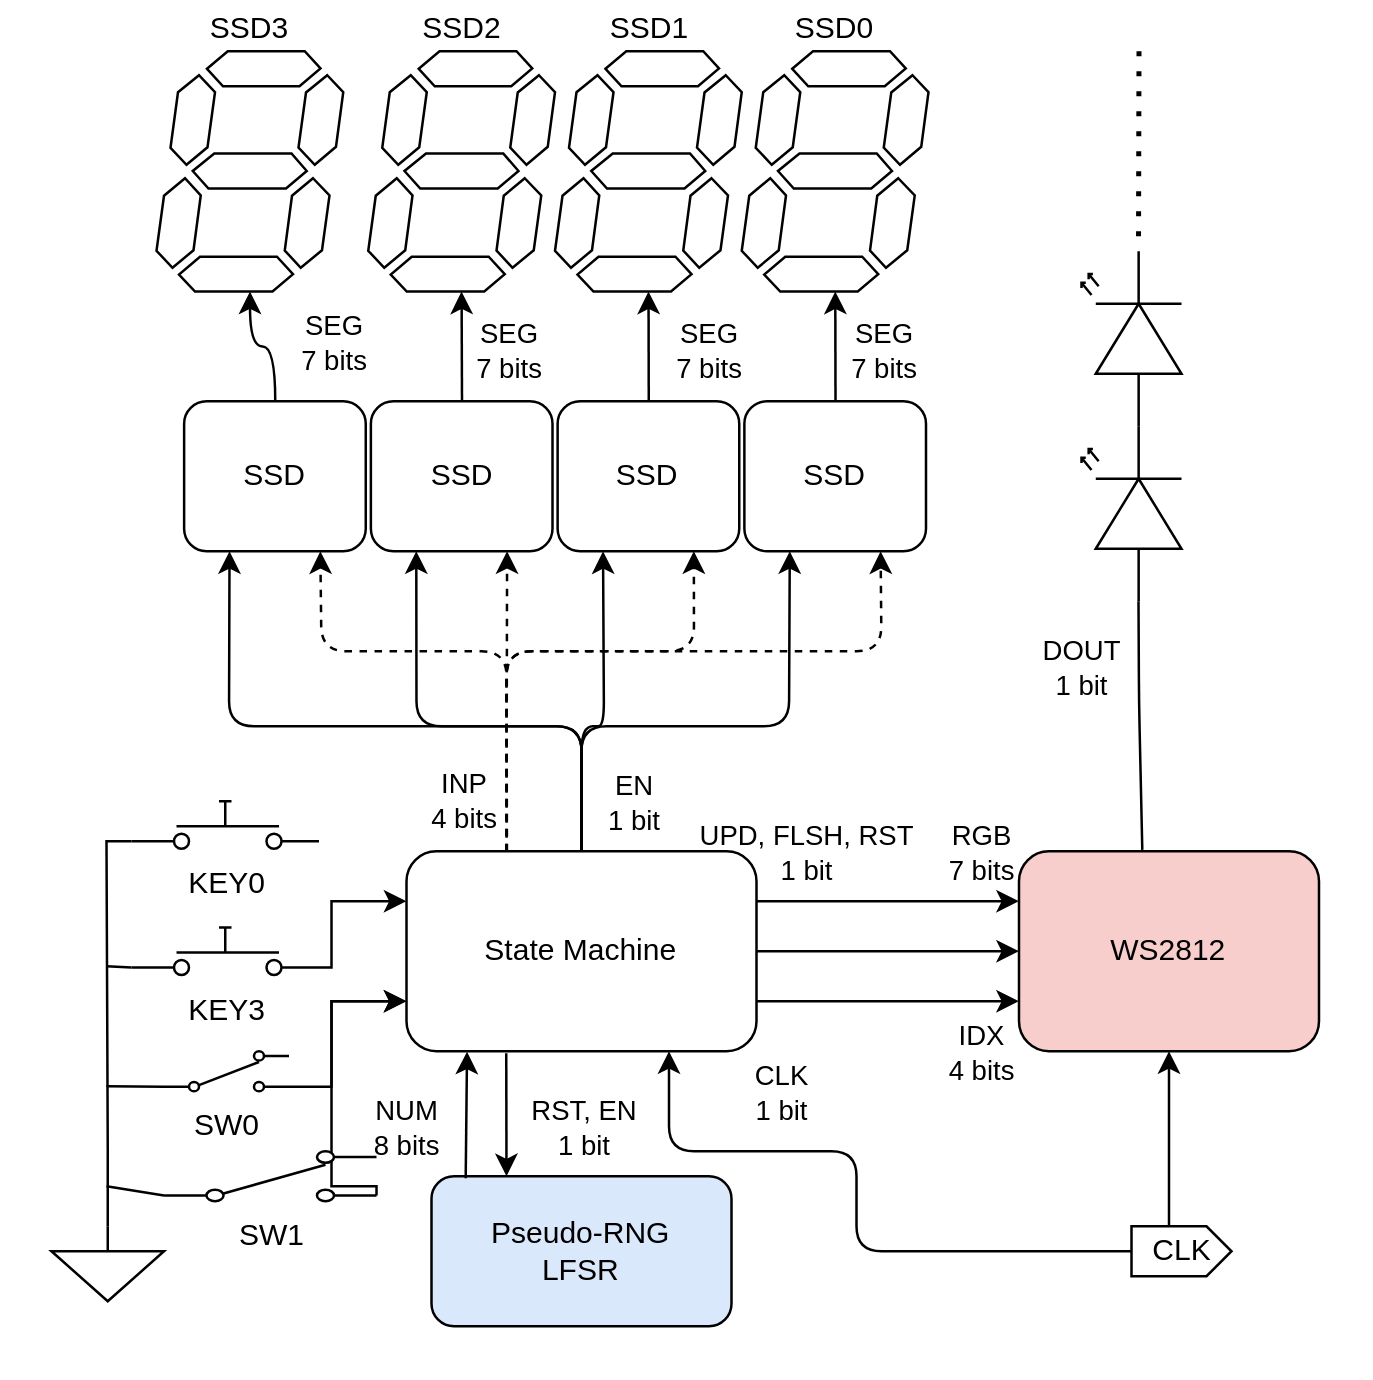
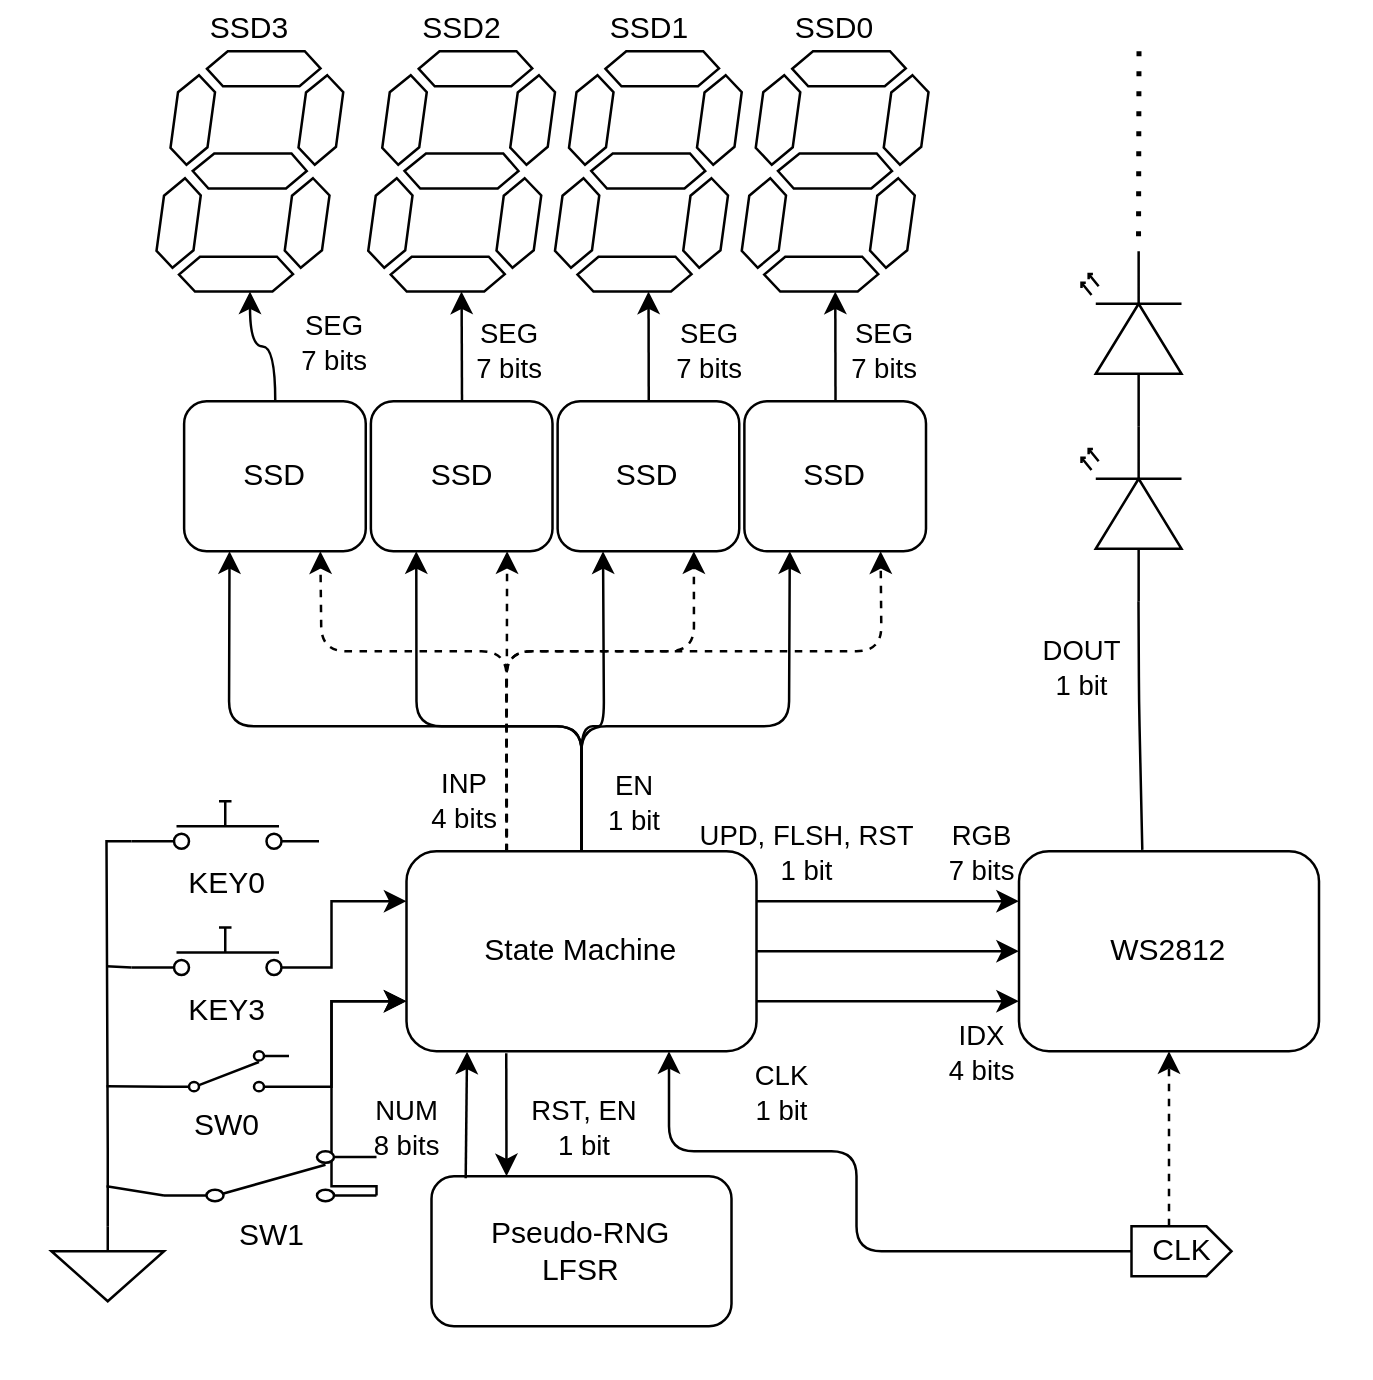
- <mxCell id="34" value="WS2812" style="rounded=1;whiteSpace=wrap;html=1;fillColor=#f8cecc;" parent="1" vertex="1"><mxGeometry x="407" y="340" width="120" height="80" as="geometry" /></mxCell>
+ <mxCell id="34" value="WS2812" style="rounded=1;whiteSpace=wrap;html=1;" parent="1" vertex="1"><mxGeometry x="407" y="340" width="120" height="80" as="geometry" /></mxCell>
- <mxCell id="46" value="" style="endArrow=classic;html=1;entryX=0.5;entryY=1;entryDx=0;entryDy=0;exitX=0;exitY=0;exitDx=15;exitDy=0;exitPerimeter=0;" parent="1" source="49" target="34" edge="1"><mxGeometry width="50" height="50" relative="1" as="geometry"><mxPoint x="467" y="460" as="sourcePoint" /><mxPoint x="452" y="470" as="targetPoint" /></mxGeometry></mxCell>
+ <mxCell id="46" value="" style="endArrow=classic;html=1;entryX=0.5;entryY=1;entryDx=0;entryDy=0;exitX=0;exitY=0;exitDx=15;exitDy=0;exitPerimeter=0;dashed=1;" parent="1" source="49" target="34" edge="1"><mxGeometry width="50" height="50" relative="1" as="geometry"><mxPoint x="467" y="460" as="sourcePoint" /><mxPoint x="452" y="470" as="targetPoint" /></mxGeometry></mxCell>
- <mxCell id="31" value="Pseudo-RNG&lt;br&gt;LFSR" style="rounded=1;whiteSpace=wrap;html=1;fillColor=#dae8fc;" parent="1" vertex="1"><mxGeometry x="172" y="470" width="120" height="60" as="geometry" /></mxCell>
+ <mxCell id="31" value="Pseudo-RNG&lt;br&gt;LFSR" style="rounded=1;whiteSpace=wrap;html=1;" parent="1" vertex="1"><mxGeometry x="172" y="470" width="120" height="60" as="geometry" /></mxCell>
